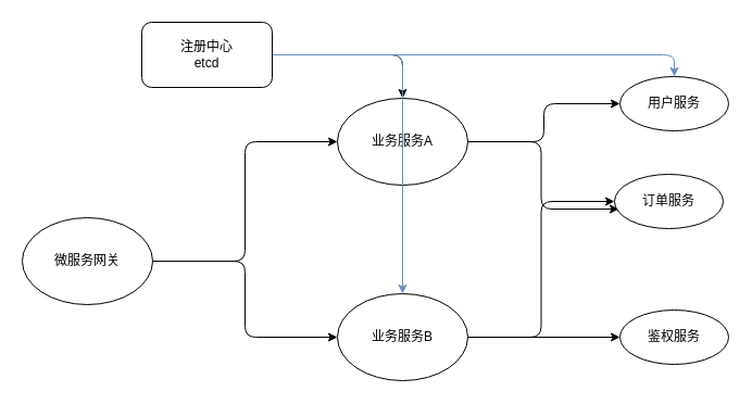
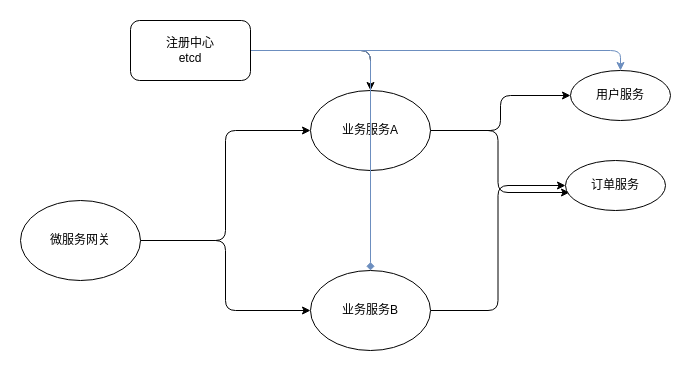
- <mxCell id="16" style="edgeStyle=orthogonalEdgeStyle;curved=0;rounded=1;sketch=0;orthogonalLoop=1;jettySize=auto;html=1;strokeColor=#6c8ebf;fillColor=#dae8fc;" edge="1" parent="1" source="17" target="10"><mxGeometry relative="1" as="geometry" /></mxCell>
+ <mxCell id="16" style="edgeStyle=orthogonalEdgeStyle;curved=0;rounded=1;sketch=0;orthogonalLoop=1;jettySize=auto;html=1;strokeColor=#6c8ebf;fillColor=#dae8fc;endArrow=diamond;" edge="1" parent="1" source="17" target="10"><mxGeometry relative="1" as="geometry" /></mxCell>
- <mxCell id="8" style="edgeStyle=orthogonalEdgeStyle;curved=0;rounded=1;sketch=0;orthogonalLoop=1;jettySize=auto;html=1;exitX=1;exitY=0.5;exitDx=0;exitDy=0;" edge="1" parent="1" source="10" target="13"><mxGeometry relative="1" as="geometry"><mxPoint x="460" y="270" as="sourcePoint" /></mxGeometry></mxCell>
- <mxCell id="13" value="鉴权服务" style="ellipse;whiteSpace=wrap;html=1;" vertex="1" parent="1"><mxGeometry x="570" y="285" width="100" height="50" as="geometry" /></mxCell>
